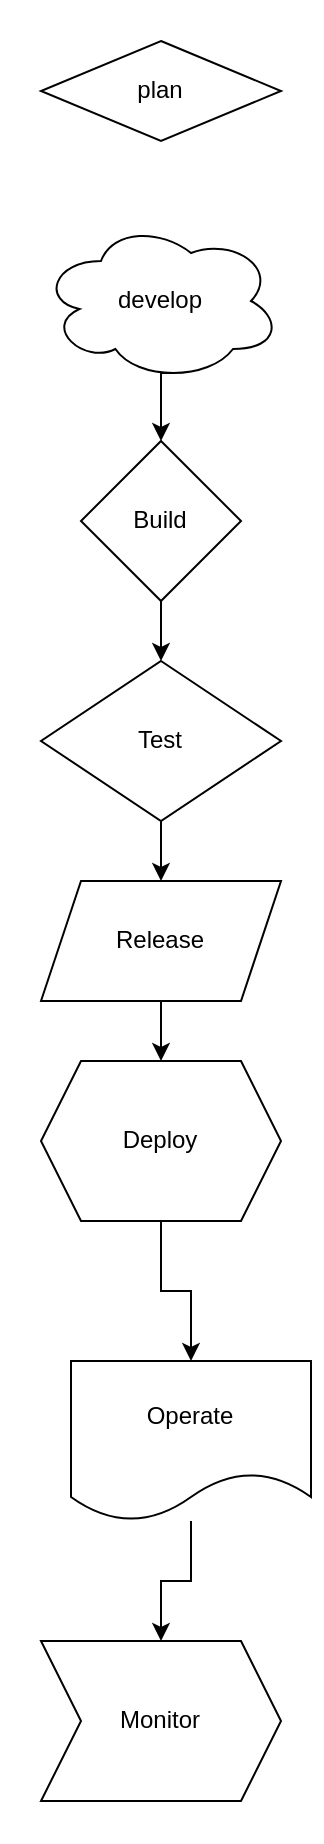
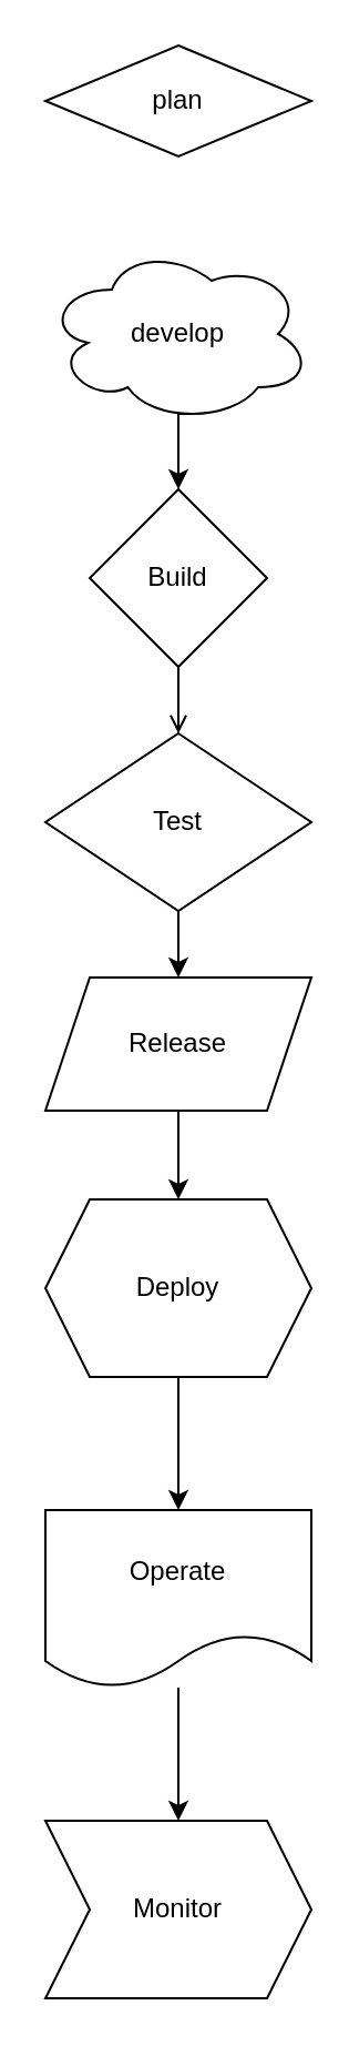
- <mxCell id="5" style="edgeStyle=orthogonalEdgeStyle;rounded=0;orthogonalLoop=1;jettySize=auto;html=1;exitX=0.5;exitY=1;exitDx=0;exitDy=0;" edge="1" parent="1" source="6" target="10"><mxGeometry relative="1" as="geometry"><mxPoint x="80" y="290" as="targetPoint" /><Array as="points" /></mxGeometry></mxCell>
+ <mxCell id="5" style="edgeStyle=orthogonalEdgeStyle;rounded=0;orthogonalLoop=1;jettySize=auto;html=1;exitX=0.5;exitY=1;exitDx=0;exitDy=0;endArrow=open;" edge="1" parent="1" source="6" target="10"><mxGeometry relative="1" as="geometry"><mxPoint x="80" y="290" as="targetPoint" /><Array as="points" /></mxGeometry></mxCell>
- <mxCell id="12" value="Deploy" style="shape=hexagon;perimeter=hexagonPerimeter2;whiteSpace=wrap;html=1;fixedSize=1;" vertex="1" parent="1"><mxGeometry x="20" y="530" width="120" height="80" as="geometry" /></mxCell>
+ <mxCell id="12" value="Deploy" style="shape=hexagon;perimeter=hexagonPerimeter2;whiteSpace=wrap;html=1;fixedSize=1;" vertex="1" parent="1"><mxGeometry x="20" y="540" width="120" height="80" as="geometry" /></mxCell>
- <mxCell id="14" value="Operate" style="shape=document;whiteSpace=wrap;html=1;boundedLbl=1;" vertex="1" parent="1"><mxGeometry x="35" y="680" width="120" height="80" as="geometry" /></mxCell>
+ <mxCell id="14" value="Operate" style="shape=document;whiteSpace=wrap;html=1;boundedLbl=1;" vertex="1" parent="1"><mxGeometry x="20" y="680" width="120" height="80" as="geometry" /></mxCell>
